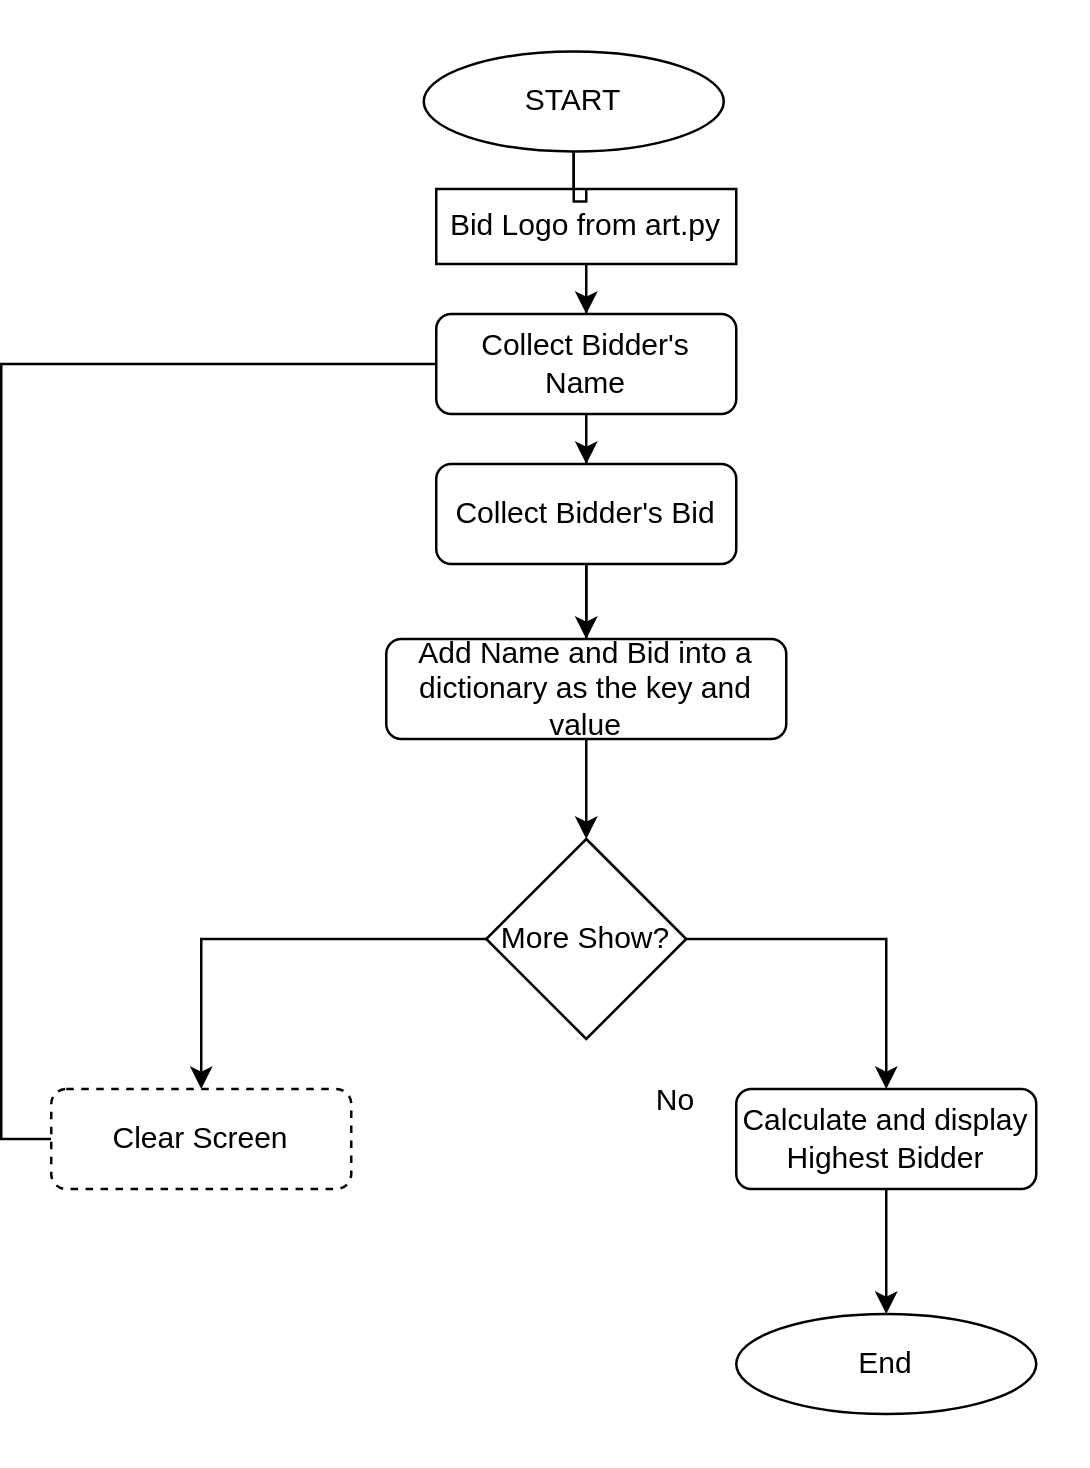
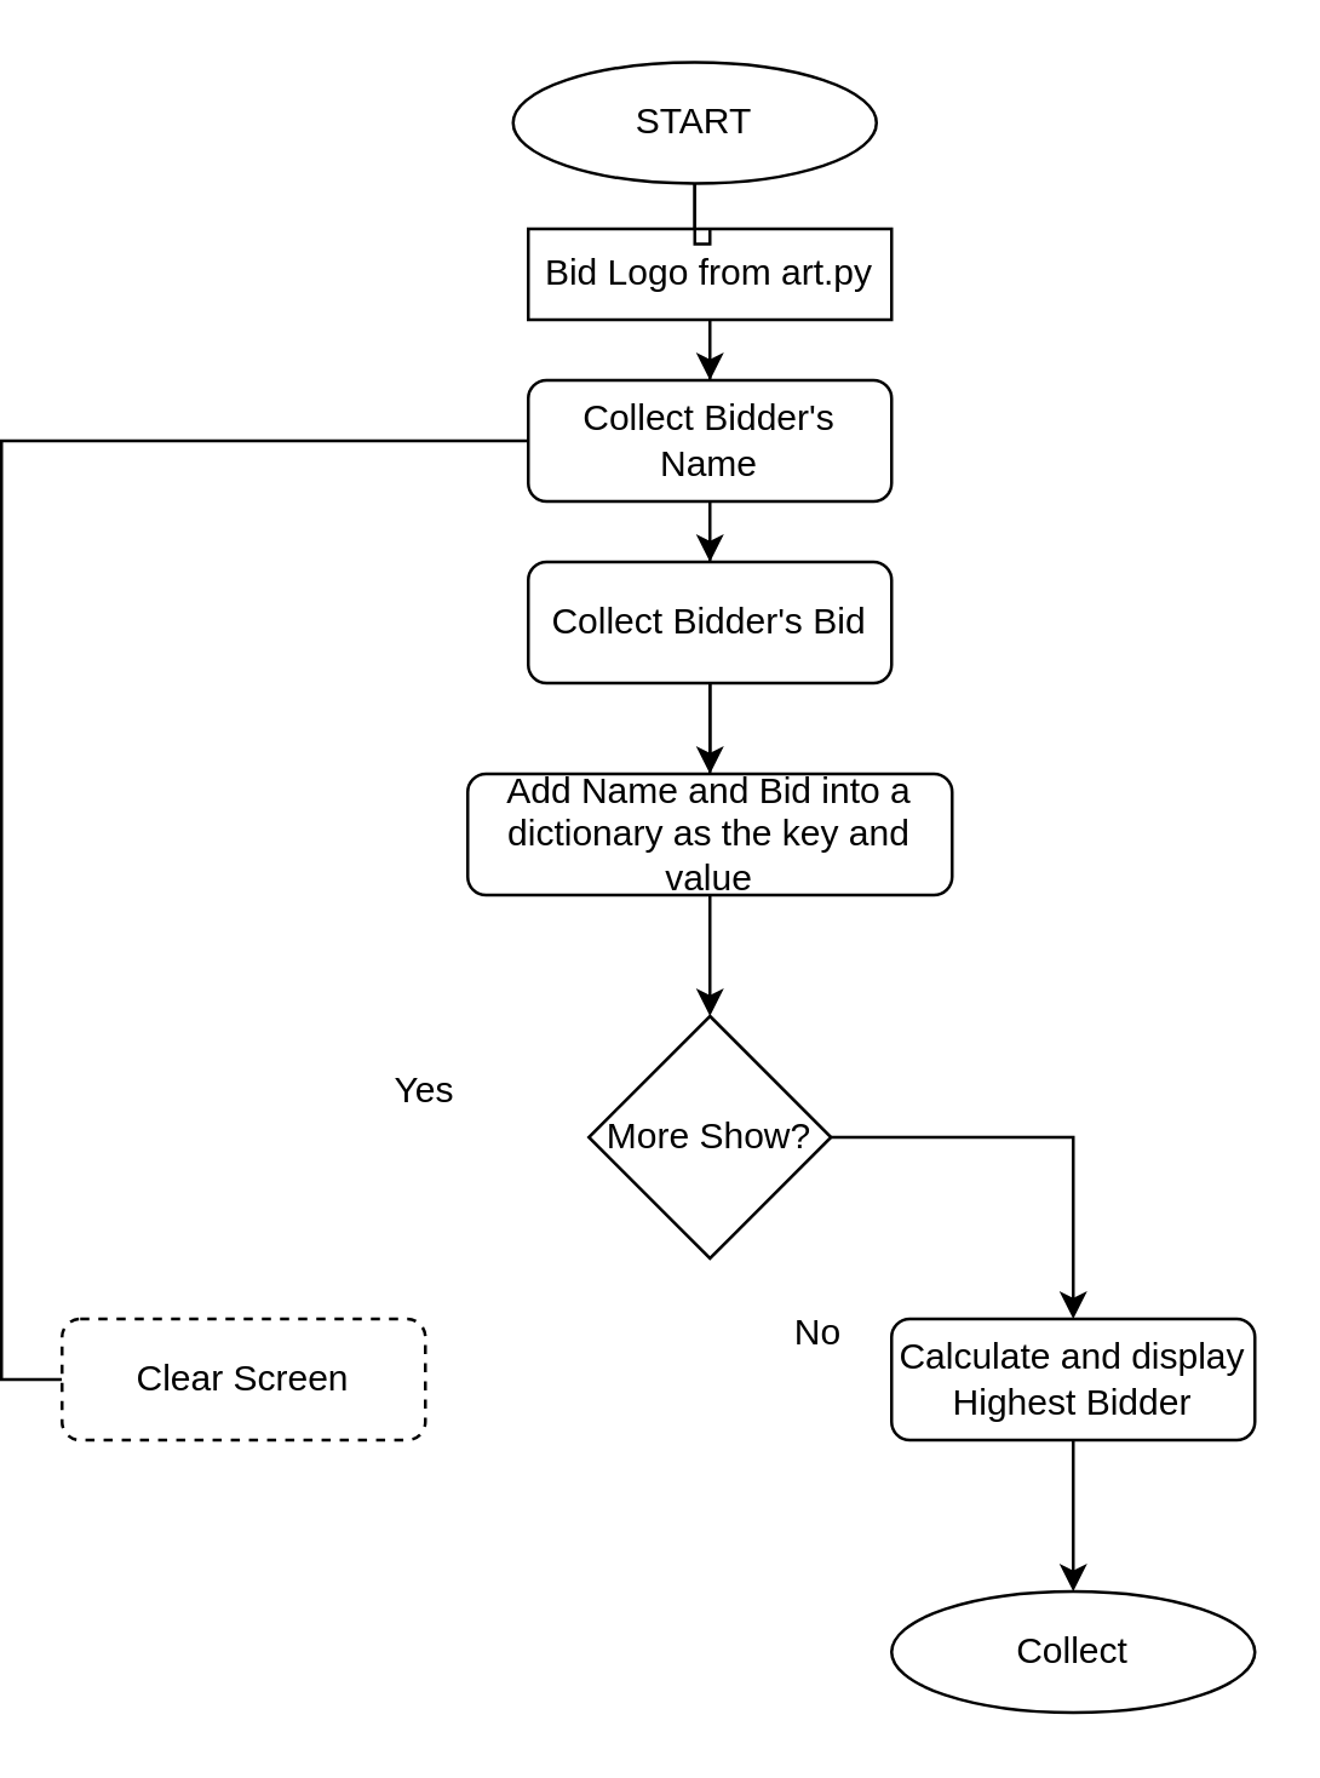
+ <mxCell id="15" value="Yes" style="text;html=1;strokeColor=none;fillColor=none;align=center;verticalAlign=middle;whiteSpace=wrap;rounded=0;" vertex="1" parent="1"><mxGeometry x="110" y="345" width="60" height="30" as="geometry" /></mxCell>
- <mxCell id="10" style="edgeStyle=orthogonalEdgeStyle;rounded=0;orthogonalLoop=1;jettySize=auto;html=1;entryX=0.5;entryY=0;entryDx=0;entryDy=0;" edge="1" parent="1" source="12" target="14"><mxGeometry relative="1" as="geometry" /></mxCell>
- <mxCell id="18" value="End" style="ellipse;whiteSpace=wrap;html=1;" vertex="1" parent="1"><mxGeometry x="294" y="525" width="120" height="40" as="geometry" /></mxCell>
+ <mxCell id="18" value="Collect" style="ellipse;whiteSpace=wrap;html=1;" vertex="1" parent="1"><mxGeometry x="294" y="525" width="120" height="40" as="geometry" /></mxCell>
